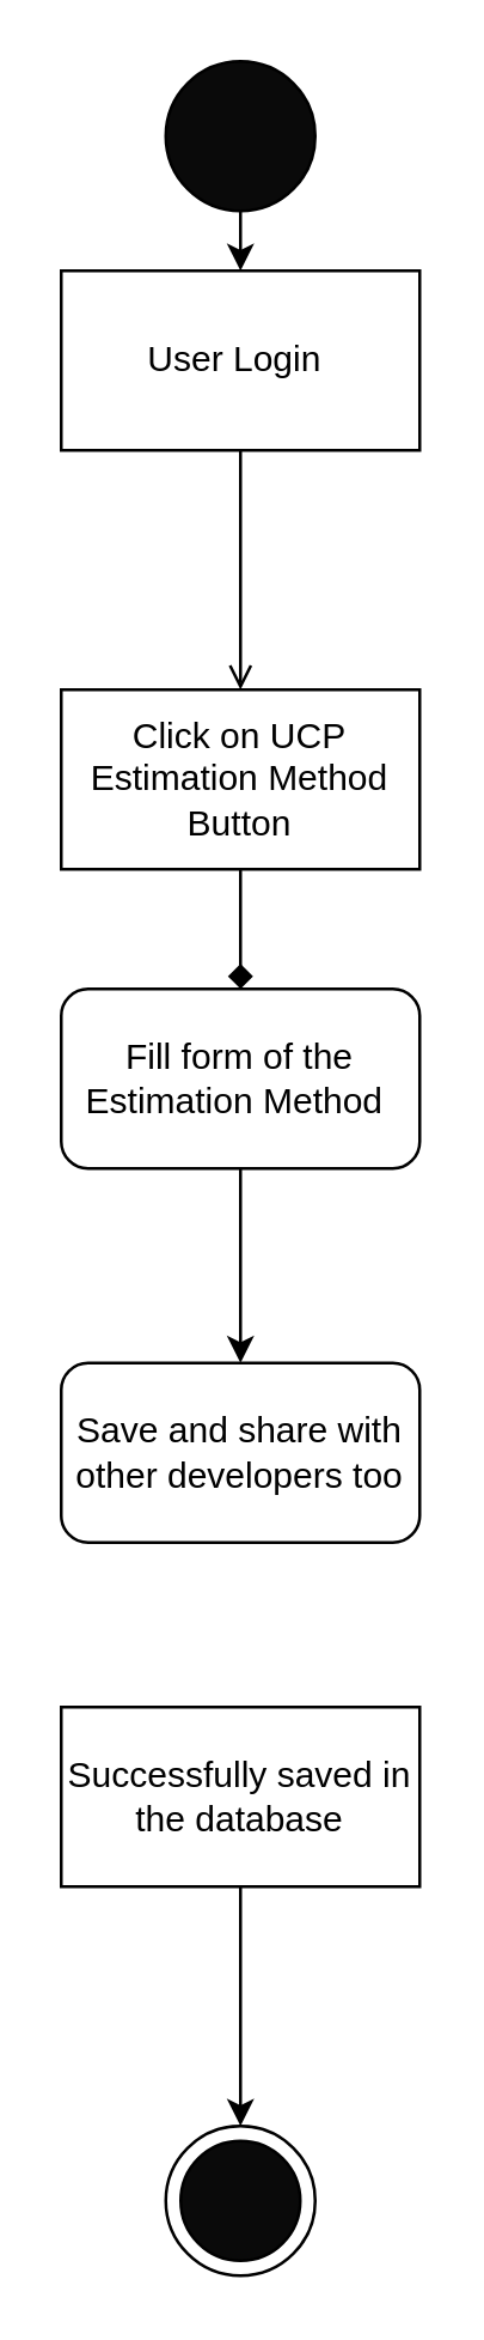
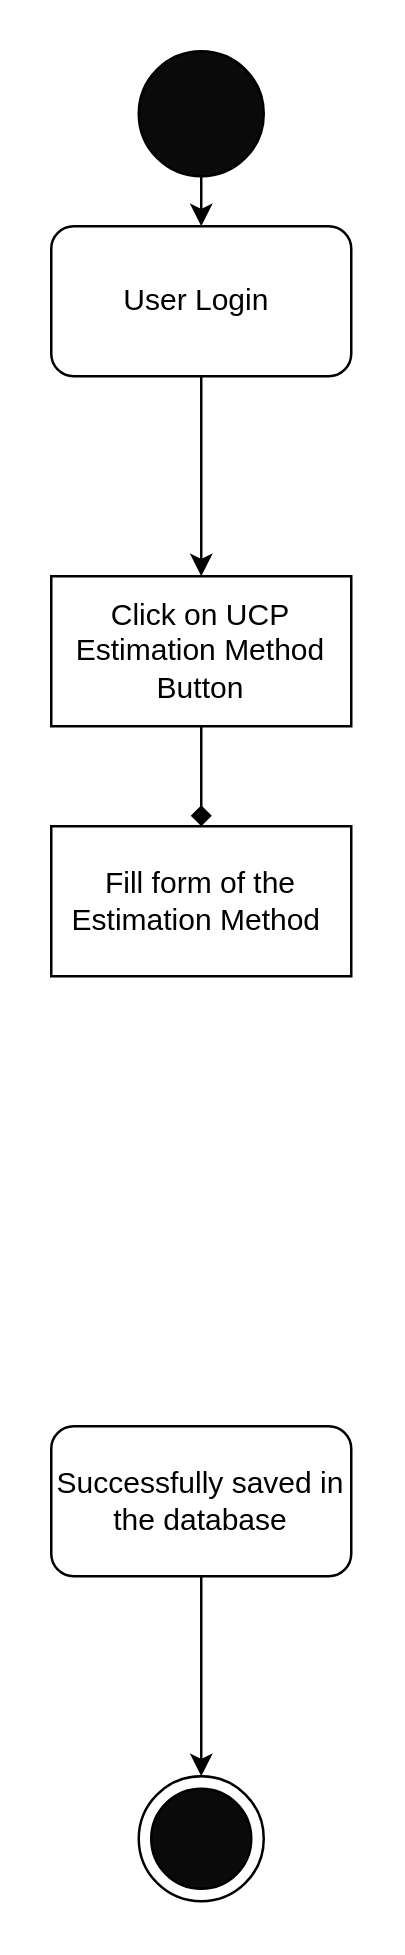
- <mxCell id="5" value="User Login&amp;nbsp;" style="whiteSpace=wrap;html=1;fillColor=#FFFFFF;rounded=0;" vertex="1" parent="1"><mxGeometry x="20" y="90" width="120" height="60" as="geometry" /></mxCell>
+ <mxCell id="5" value="User Login&amp;nbsp;" style="rounded=1;whiteSpace=wrap;html=1;fillColor=#FFFFFF;" vertex="1" parent="1"><mxGeometry x="20" y="90" width="120" height="60" as="geometry" /></mxCell>
- <mxCell id="4" value="" style="edgeStyle=orthogonalEdgeStyle;rounded=0;orthogonalLoop=1;jettySize=auto;html=1;endArrow=open;" edge="1" parent="1" source="5" target="10"><mxGeometry relative="1" as="geometry" /></mxCell>
+ <mxCell id="4" value="" style="edgeStyle=orthogonalEdgeStyle;rounded=0;orthogonalLoop=1;jettySize=auto;html=1;" edge="1" parent="1" source="5" target="10"><mxGeometry relative="1" as="geometry" /></mxCell>
- <mxCell id="12" value="Fill form of the Estimation Method&amp;nbsp;" style="whiteSpace=wrap;html=1;fillColor=#FFFFFF;rounded=1;" vertex="1" parent="1"><mxGeometry x="20" y="330" width="120" height="60" as="geometry" /></mxCell>
+ <mxCell id="12" value="Fill form of the Estimation Method&amp;nbsp;" style="whiteSpace=wrap;html=1;fillColor=#FFFFFF;rounded=0;" vertex="1" parent="1"><mxGeometry x="20" y="330" width="120" height="60" as="geometry" /></mxCell>
- <mxCell id="11" value="" style="edgeStyle=orthogonalEdgeStyle;rounded=0;orthogonalLoop=1;jettySize=auto;html=1;" edge="1" parent="1" source="12" target="13"><mxGeometry relative="1" as="geometry" /></mxCell>
- <mxCell id="13" value="Save and share with other developers too" style="whiteSpace=wrap;html=1;fillColor=#FFFFFF;rounded=1;" vertex="1" parent="1"><mxGeometry x="20" y="455" width="120" height="60" as="geometry" /></mxCell>
- <mxCell id="14" value="Successfully saved in the database" style="whiteSpace=wrap;html=1;fillColor=#FFFFFF;rounded=0;" vertex="1" parent="1"><mxGeometry x="20" y="570" width="120" height="60" as="geometry" /></mxCell>
+ <mxCell id="14" value="Successfully saved in the database" style="whiteSpace=wrap;html=1;fillColor=#FFFFFF;rounded=1;" vertex="1" parent="1"><mxGeometry x="20" y="570" width="120" height="60" as="geometry" /></mxCell>
